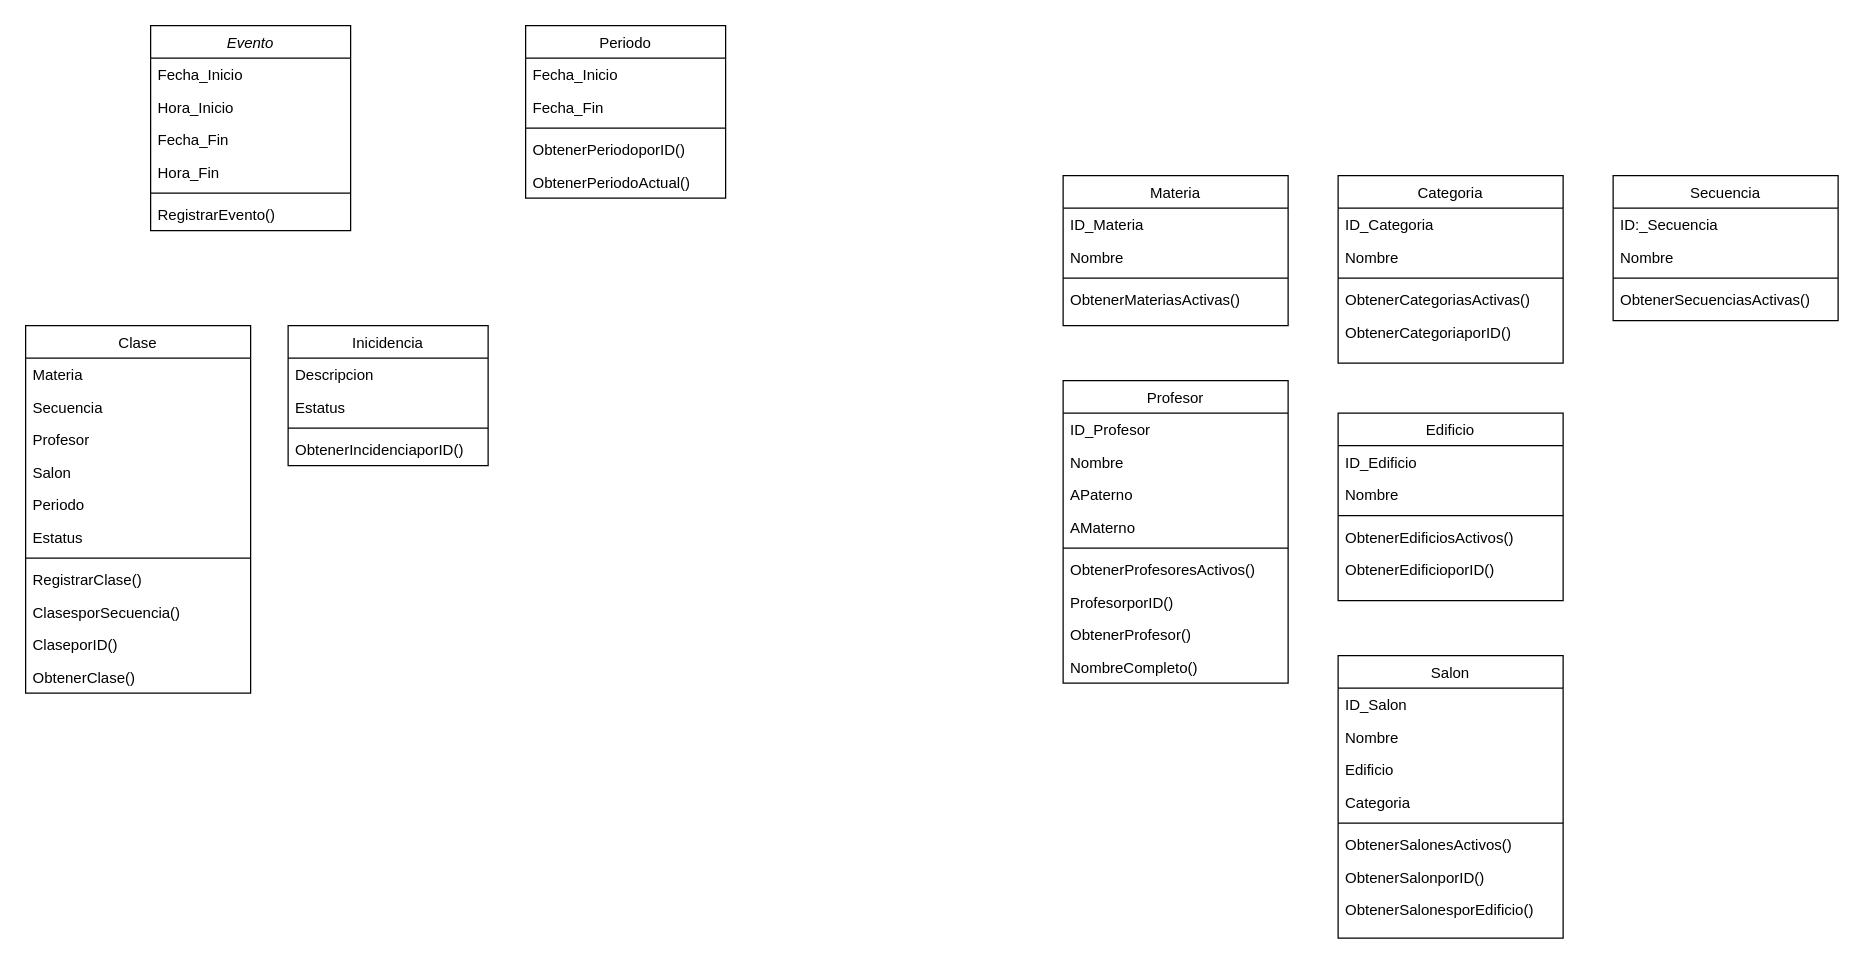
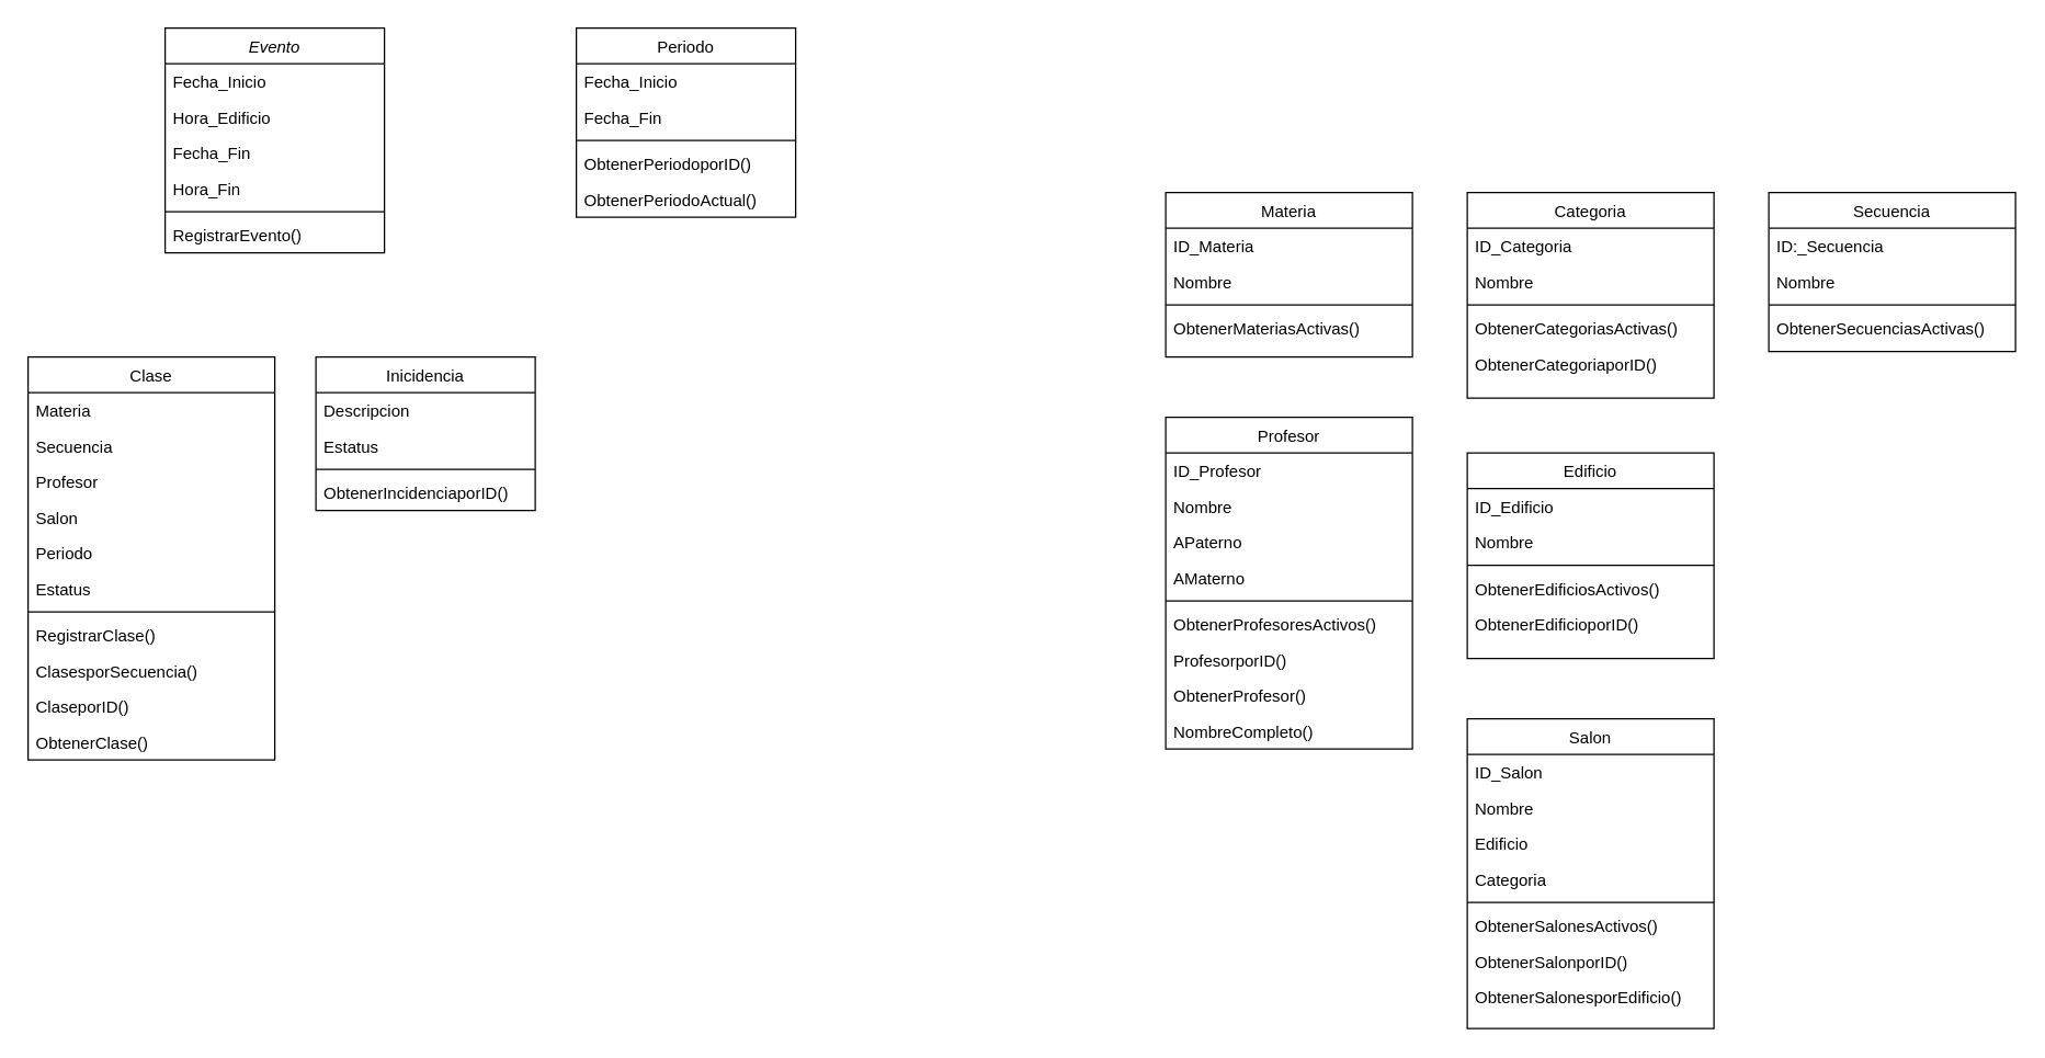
- <mxCell id="4" value="Hora_Inicio" style="text;align=left;verticalAlign=top;spacingLeft=4;spacingRight=4;overflow=hidden;rotatable=0;points=[[0,0.5],[1,0.5]];portConstraint=eastwest;rounded=0;shadow=0;html=0;" parent="2" vertex="1"><mxGeometry y="52" width="160" height="26" as="geometry" /></mxCell>
+ <mxCell id="4" value="Hora_Edificio" style="text;align=left;verticalAlign=top;spacingLeft=4;spacingRight=4;overflow=hidden;rotatable=0;points=[[0,0.5],[1,0.5]];portConstraint=eastwest;rounded=0;shadow=0;html=0;" parent="2" vertex="1"><mxGeometry y="52" width="160" height="26" as="geometry" /></mxCell>
